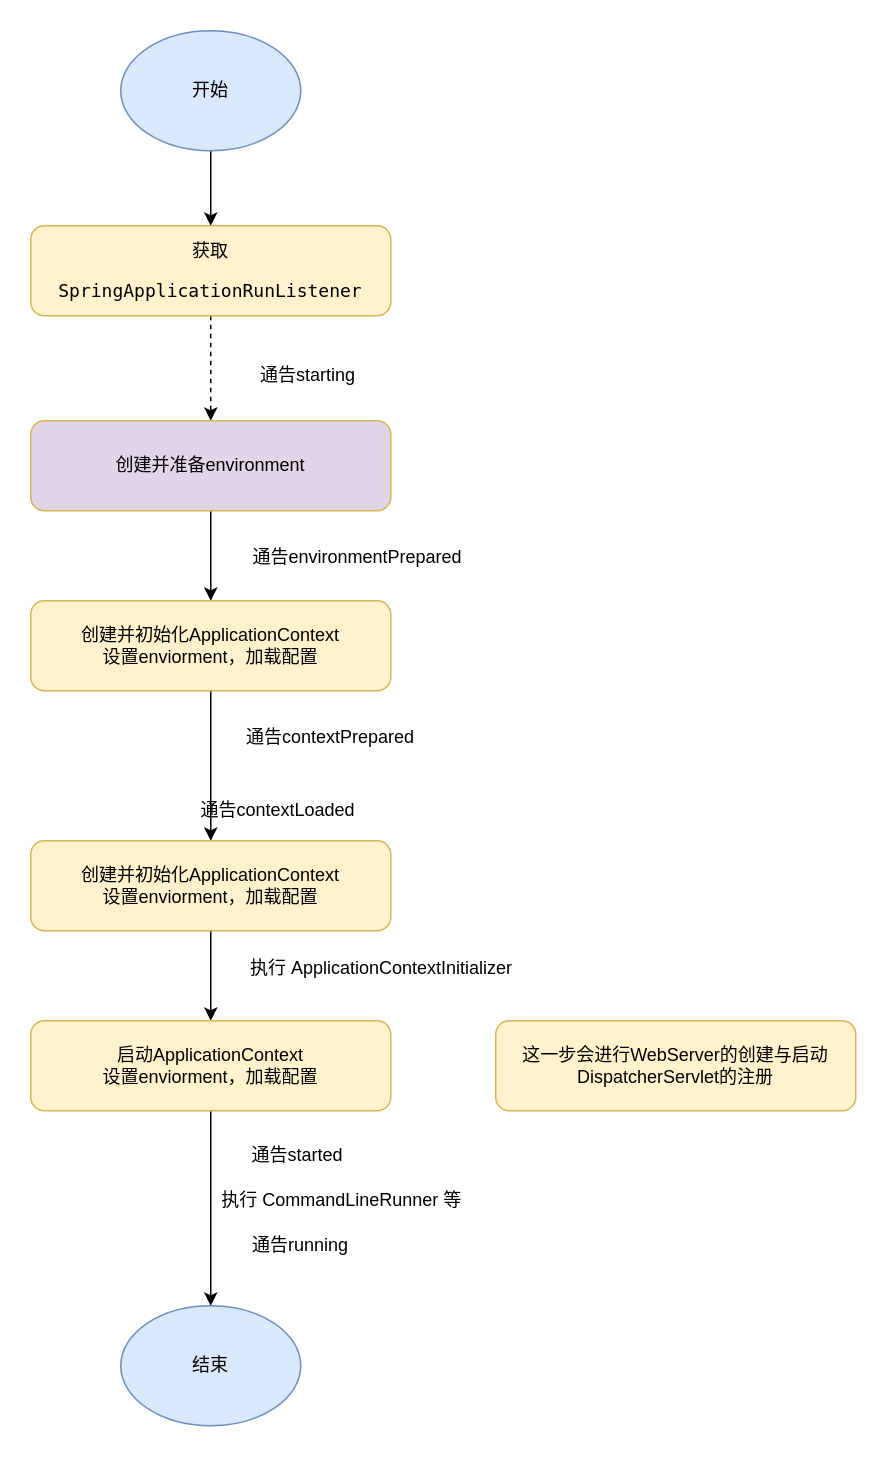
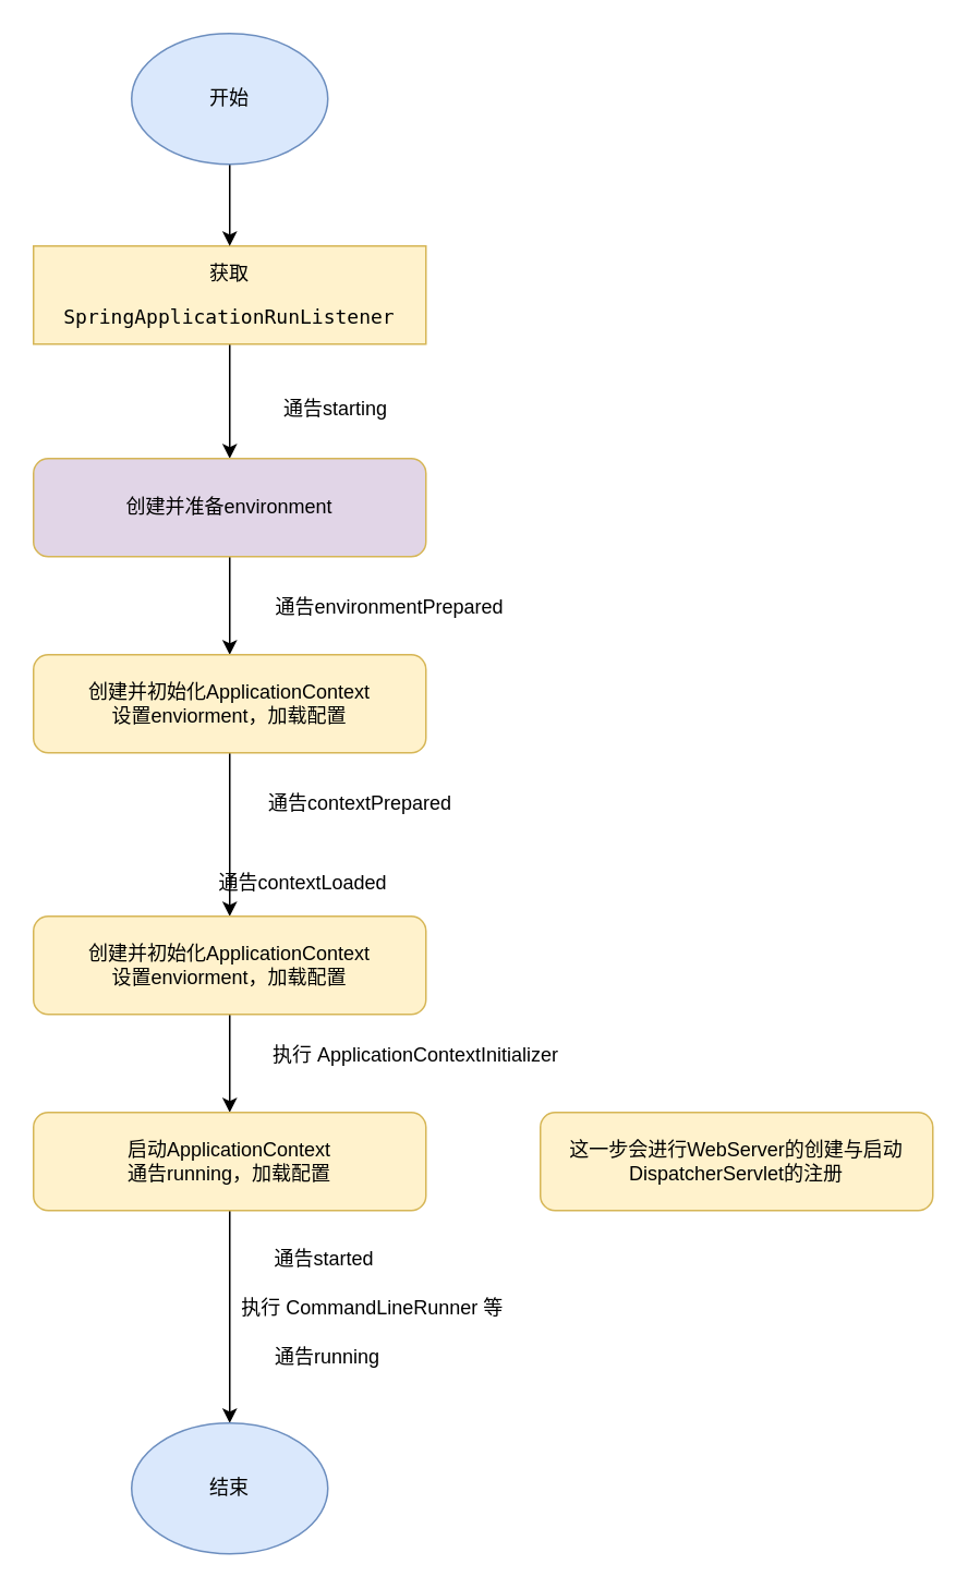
- <mxCell id="3" value="&lt;pre&gt;获取&lt;/pre&gt;&lt;pre&gt;SpringApplicationRunListener&lt;/pre&gt;" style="rounded=1;whiteSpace=wrap;html=1;fillColor=#fff2cc;strokeColor=#d6b656;" vertex="1" parent="1"><mxGeometry x="20" y="150" width="240" height="60" as="geometry" /></mxCell>
+ <mxCell id="3" value="&lt;pre&gt;获取&lt;/pre&gt;&lt;pre&gt;SpringApplicationRunListener&lt;/pre&gt;" style="whiteSpace=wrap;html=1;fillColor=#fff2cc;strokeColor=#d6b656;rounded=0;" vertex="1" parent="1"><mxGeometry x="20" y="150" width="240" height="60" as="geometry" /></mxCell>
- <mxCell id="2" style="edgeStyle=orthogonalEdgeStyle;rounded=0;orthogonalLoop=1;jettySize=auto;html=1;entryX=0.5;entryY=0;entryDx=0;entryDy=0;dashed=1;" edge="1" parent="1" source="3" target="5"><mxGeometry relative="1" as="geometry" /></mxCell>
+ <mxCell id="2" style="edgeStyle=orthogonalEdgeStyle;rounded=0;orthogonalLoop=1;jettySize=auto;html=1;entryX=0.5;entryY=0;entryDx=0;entryDy=0;" edge="1" parent="1" source="3" target="5"><mxGeometry relative="1" as="geometry" /></mxCell>
- <mxCell id="14" value="启动ApplicationContext&lt;br&gt;设置enviorment，加载配置" style="rounded=1;whiteSpace=wrap;html=1;fillColor=#fff2cc;strokeColor=#d6b656;" vertex="1" parent="1"><mxGeometry x="20" y="680" width="240" height="60" as="geometry" /></mxCell>
+ <mxCell id="14" value="启动ApplicationContext&lt;br&gt;通告running，加载配置" style="rounded=1;whiteSpace=wrap;html=1;fillColor=#fff2cc;strokeColor=#d6b656;" vertex="1" parent="1"><mxGeometry x="20" y="680" width="240" height="60" as="geometry" /></mxCell>
